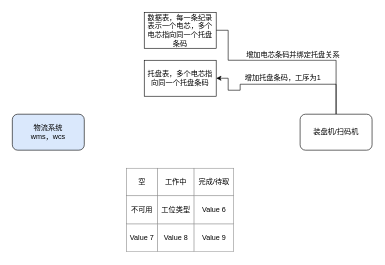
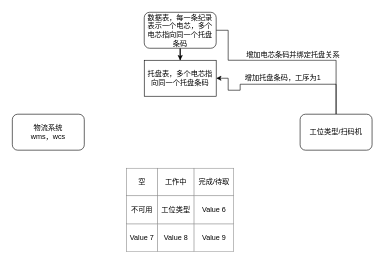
- <mxCell id="10" value="数据表，每一条纪录表示一个电芯，多个电芯指向同一个托盘条码" style="rounded=0;whiteSpace=wrap;html=1;" vertex="1" parent="1"><mxGeometry x="240" y="20" width="120" height="60" as="geometry" /></mxCell>
+ <mxCell id="10" value="数据表，每一条纪录表示一个电芯，多个电芯指向同一个托盘条码" style="whiteSpace=wrap;html=1;rounded=1;" vertex="1" parent="1"><mxGeometry x="240" y="20" width="120" height="60" as="geometry" /></mxCell>
+ <mxCell id="9" style="edgeStyle=orthogonalEdgeStyle;rounded=0;orthogonalLoop=1;jettySize=auto;html=1;exitX=0.5;exitY=1;exitDx=0;exitDy=0;" edge="1" parent="1" source="10" target="11"><mxGeometry relative="1" as="geometry" /></mxCell>
- <mxCell id="3" value="物流系统&lt;br&gt;wms，wcs" style="rounded=1;whiteSpace=wrap;html=1;fillColor=#dae8fc;" vertex="1" parent="1"><mxGeometry x="20" y="190" width="120" height="60" as="geometry" /></mxCell>
+ <mxCell id="3" value="物流系统&lt;br&gt;wms，wcs" style="rounded=1;whiteSpace=wrap;html=1;" vertex="1" parent="1"><mxGeometry x="20" y="190" width="120" height="60" as="geometry" /></mxCell>
- <mxCell id="8" value="装盘机/扫码机" style="rounded=1;whiteSpace=wrap;html=1;" vertex="1" parent="1"><mxGeometry x="500" y="190" width="120" height="60" as="geometry" /></mxCell>
+ <mxCell id="8" value="工位类型/扫码机" style="rounded=1;whiteSpace=wrap;html=1;" vertex="1" parent="1"><mxGeometry x="500" y="190" width="120" height="60" as="geometry" /></mxCell>
